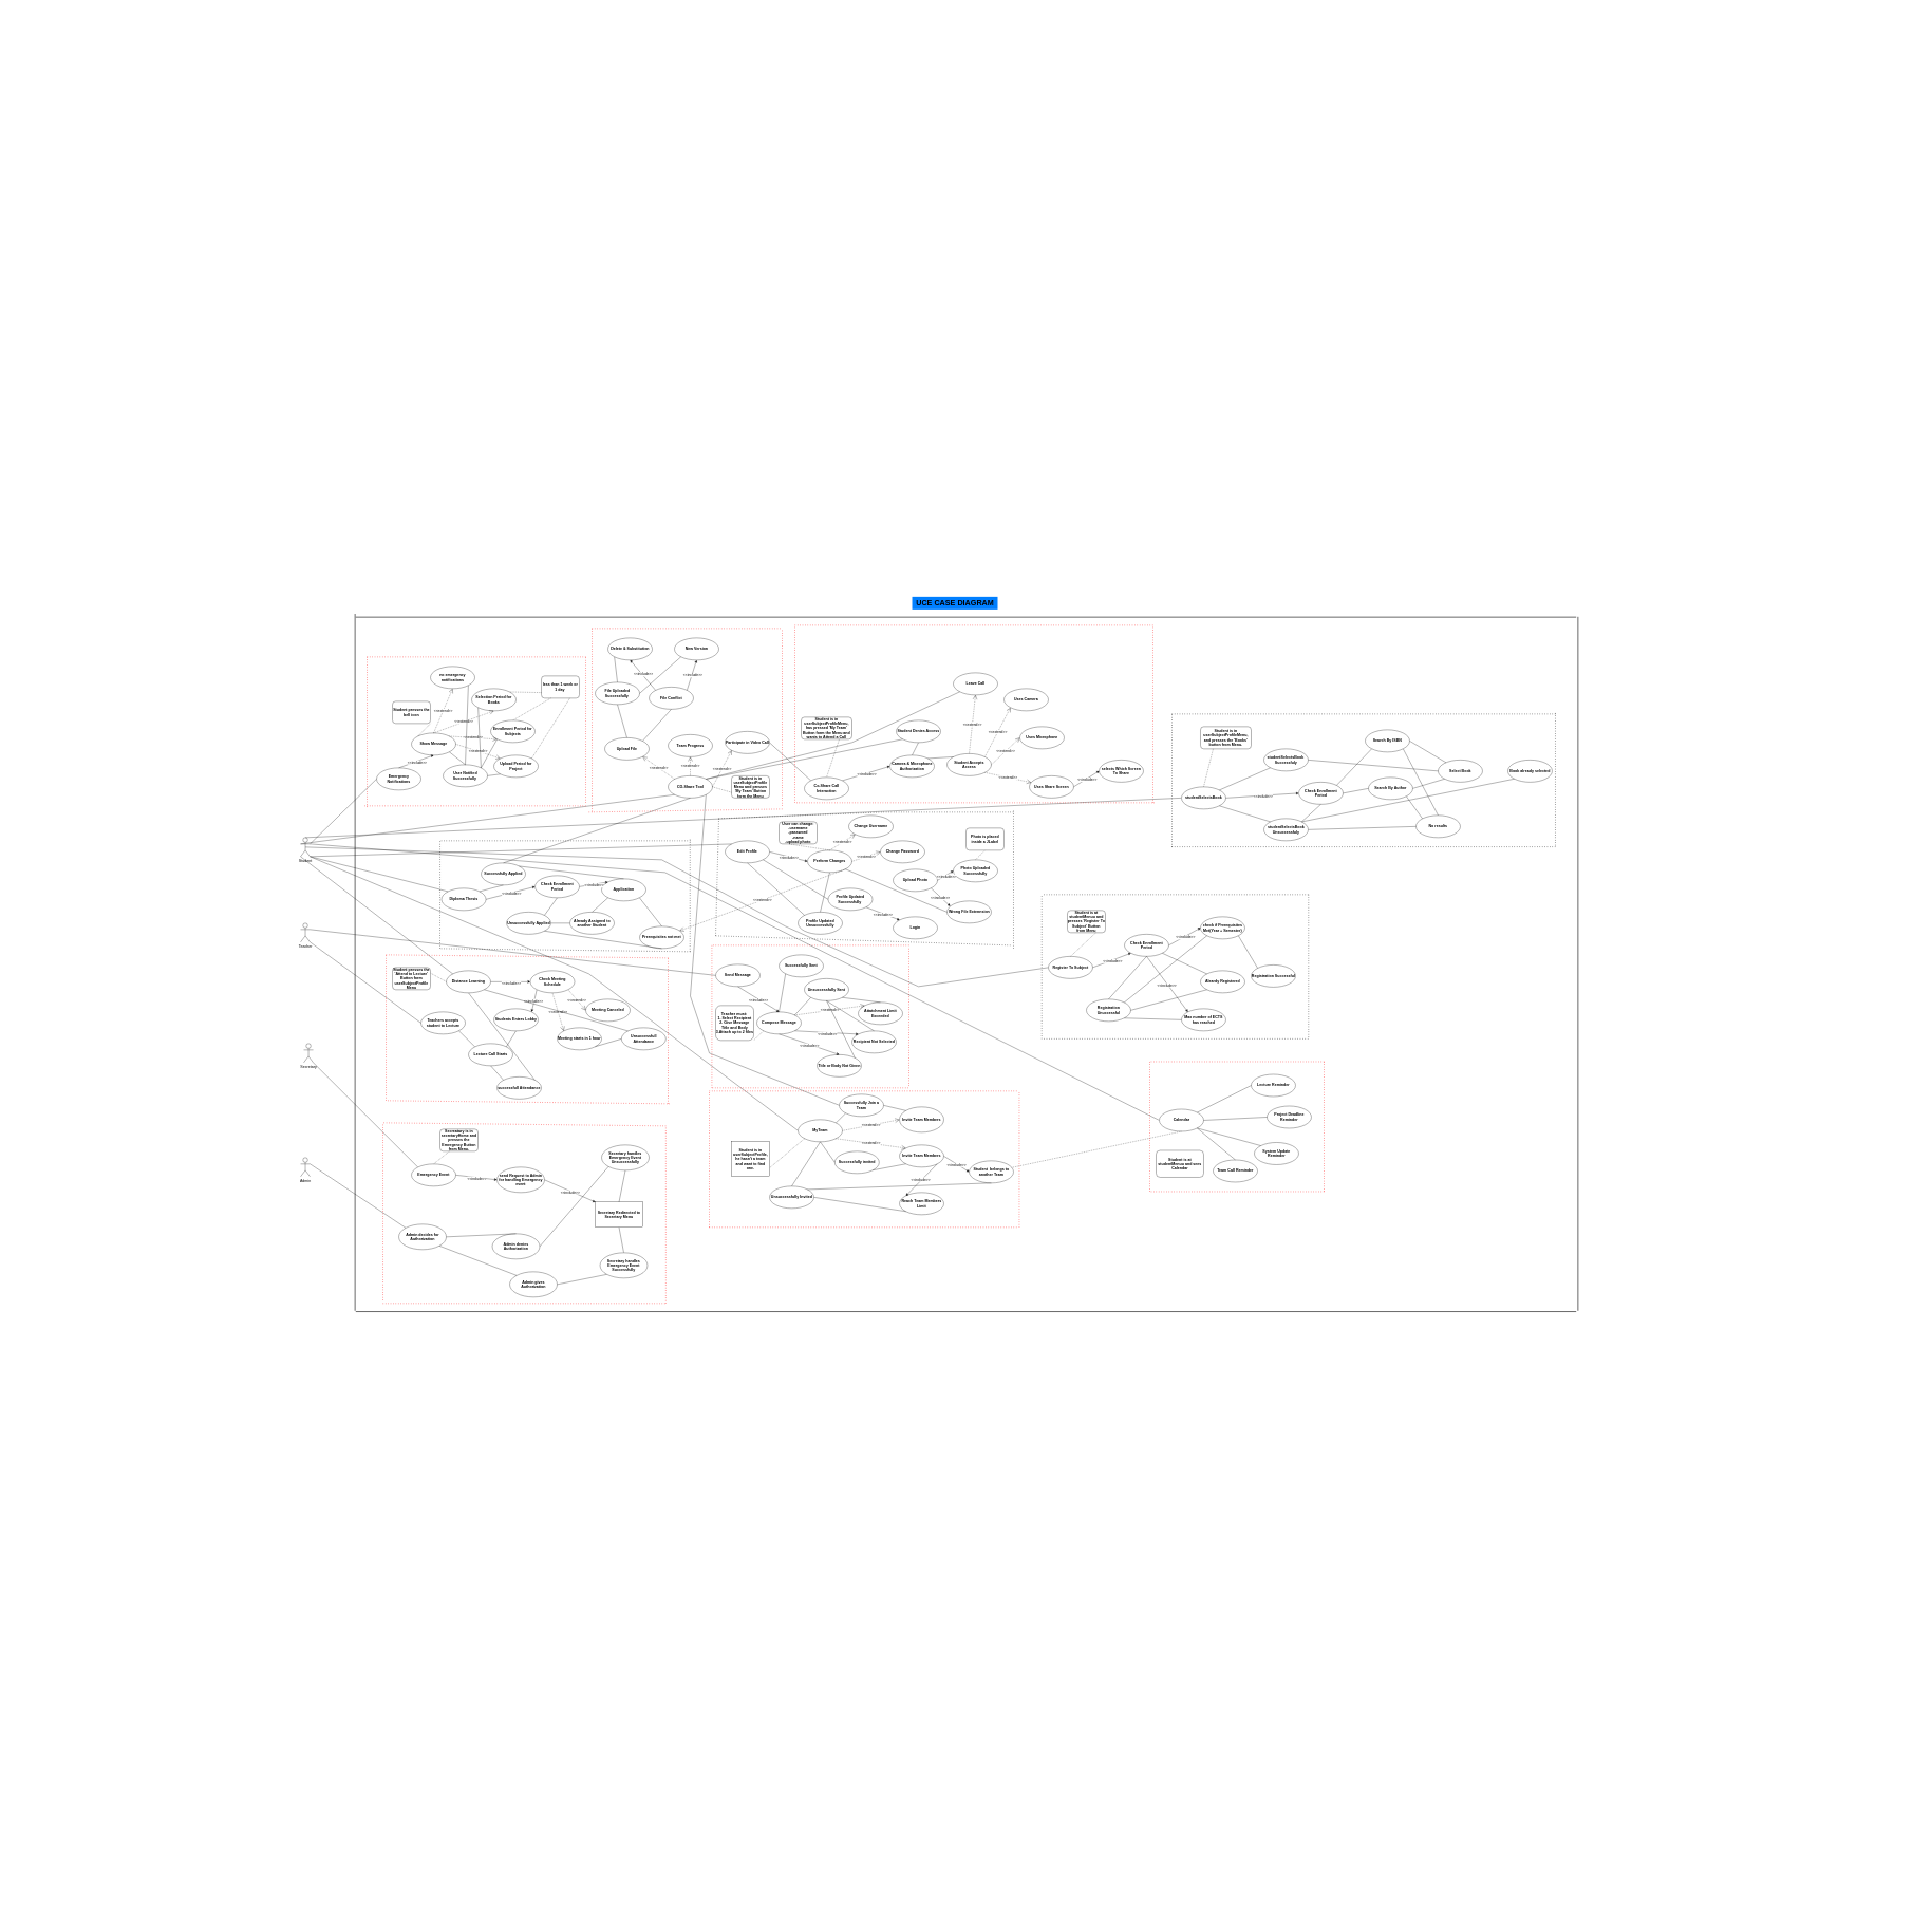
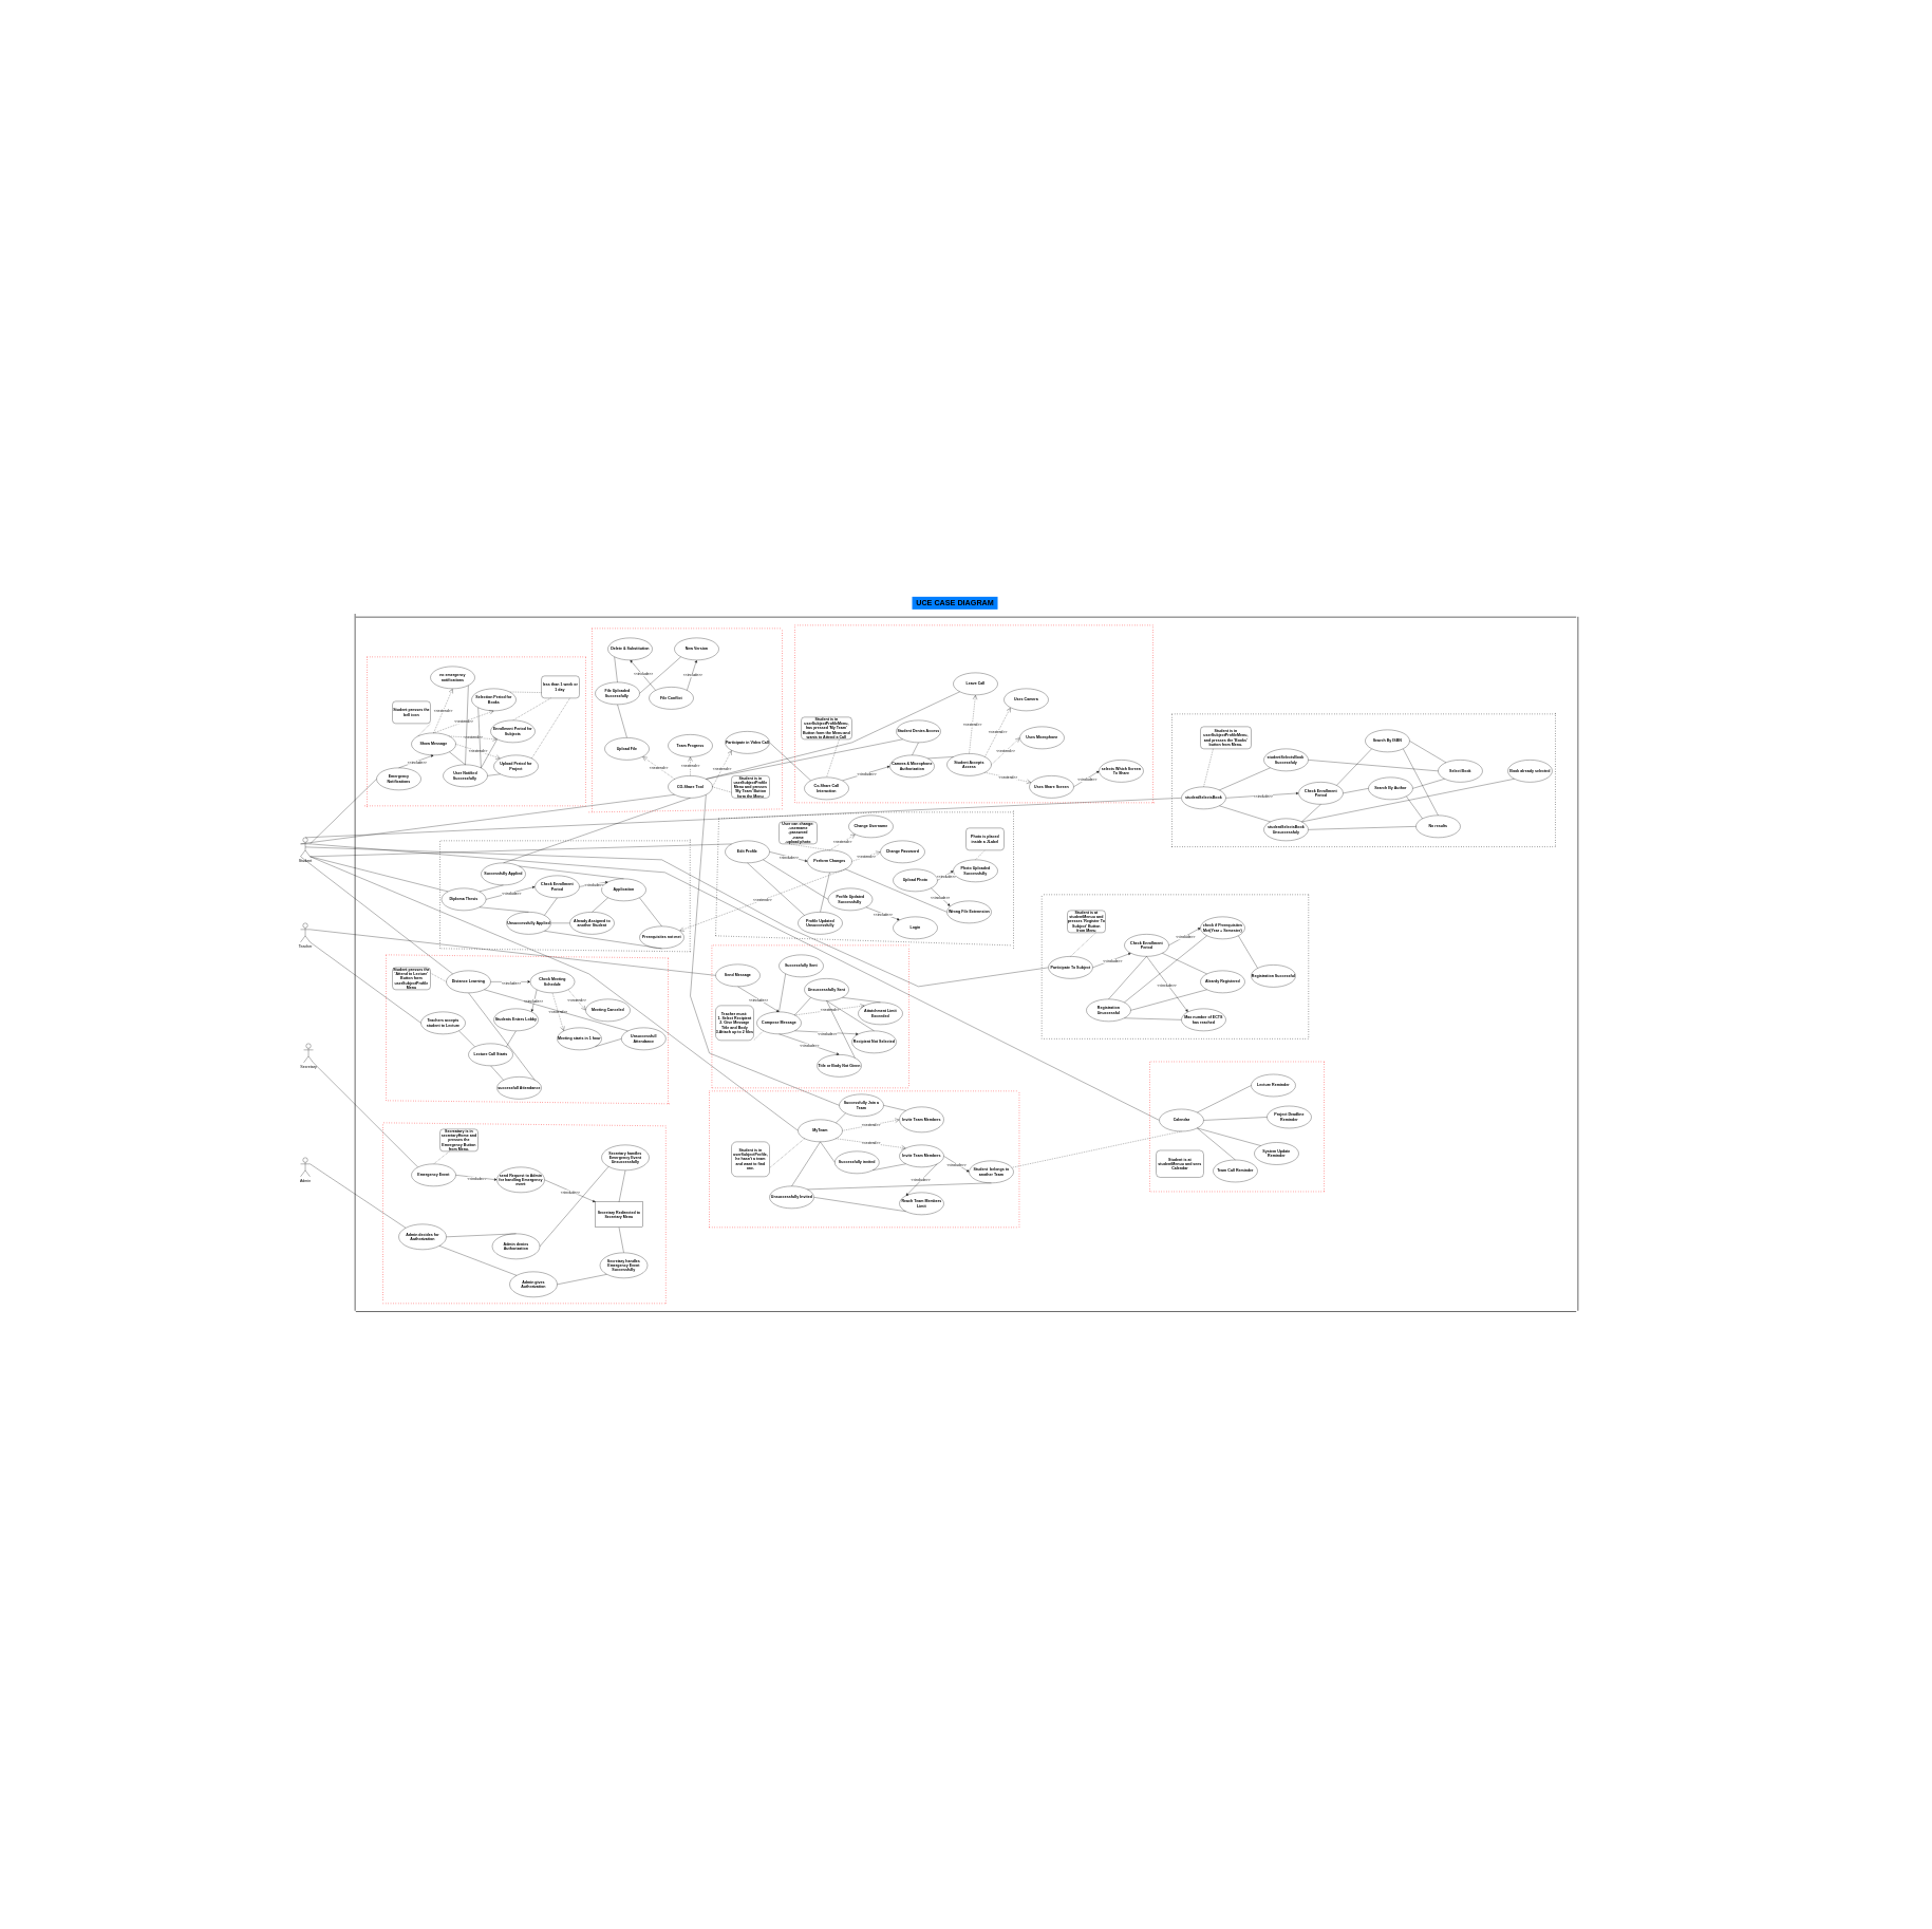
- <mxCell id="91" value="" style="endArrow=none;html=1;rounded=0;entryX=0.5;entryY=1;entryDx=0;entryDy=0;exitX=1;exitY=0;exitDx=0;exitDy=0;" parent="1" source="67" target="84" edge="1"><mxGeometry width="50" height="50" relative="1" as="geometry"><mxPoint x="1988" y="2337" as="sourcePoint" /><mxPoint x="1948" y="2247" as="targetPoint" /><Array as="points" /></mxGeometry></mxCell>
+ <mxCell id="107" value="" style="endArrow=none;html=1;rounded=0;exitX=1;exitY=1;exitDx=0;exitDy=0;entryX=0.5;entryY=0;entryDx=0;entryDy=0;" parent="1" source="92" target="105" edge="1"><mxGeometry width="50" height="50" relative="1" as="geometry"><mxPoint x="1522" y="2822" as="sourcePoint" /><mxPoint x="1598" y="2802" as="targetPoint" /><Array as="points" /></mxGeometry></mxCell>
- <mxCell id="310" value="&lt;b&gt;Register To Subject&lt;/b&gt;" style="ellipse;whiteSpace=wrap;html=1;" vertex="1" parent="1"><mxGeometry x="3308" y="3017" width="140" height="70" as="geometry" /></mxCell>
+ <mxCell id="310" value="&lt;b&gt;Participate To Subject&lt;/b&gt;" style="ellipse;whiteSpace=wrap;html=1;" vertex="1" parent="1"><mxGeometry x="3308" y="3017" width="140" height="70" as="geometry" /></mxCell>
- <mxCell id="238" value="&lt;b&gt;Student is in userSubjectProfile, he hasn't a team and want to find one.&lt;/b&gt;" style="whiteSpace=wrap;html=1;rounded=0;" vertex="1" parent="1"><mxGeometry x="2308" y="3602" width="120" height="110" as="geometry" /></mxCell>
+ <mxCell id="238" value="&lt;b&gt;Student is in userSubjectProfile, he hasn't a team and want to find one.&lt;/b&gt;" style="rounded=1;whiteSpace=wrap;html=1;" vertex="1" parent="1"><mxGeometry x="2308" y="3602" width="120" height="110" as="geometry" /></mxCell>
